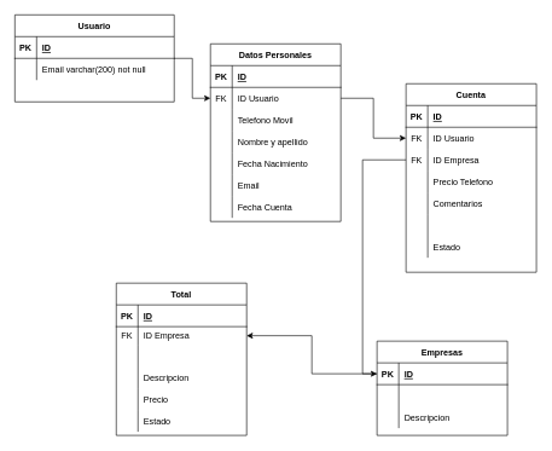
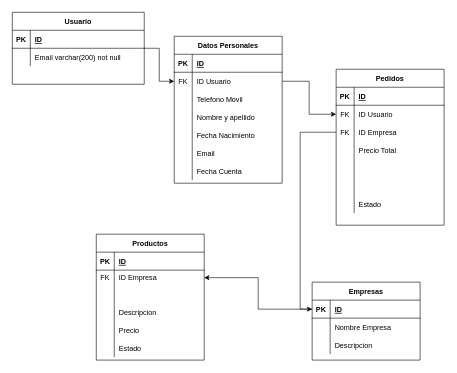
- <mxCell id="34" value="Cuenta" style="shape=table;startSize=30;container=1;collapsible=1;childLayout=tableLayout;fixedRows=1;rowLines=0;fontStyle=1;align=center;resizeLast=1;" vertex="1" parent="1"><mxGeometry x="560" y="115" width="180" height="260" as="geometry" /></mxCell>
+ <mxCell id="34" value="Pedidos" style="shape=table;startSize=30;container=1;collapsible=1;childLayout=tableLayout;fixedRows=1;rowLines=0;fontStyle=1;align=center;resizeLast=1;" vertex="1" parent="1"><mxGeometry x="560" y="115" width="180" height="260" as="geometry" /></mxCell>
- <mxCell id="46" value="Precio Telefono" style="shape=partialRectangle;connectable=0;fillColor=none;top=0;left=0;bottom=0;right=0;align=left;spacingLeft=6;overflow=hidden;" vertex="1" parent="44"><mxGeometry x="30" width="150" height="30" as="geometry" /></mxCell>
+ <mxCell id="46" value="Precio Total" style="shape=partialRectangle;connectable=0;fillColor=none;top=0;left=0;bottom=0;right=0;align=left;spacingLeft=6;overflow=hidden;" vertex="1" parent="44"><mxGeometry x="30" width="150" height="30" as="geometry" /></mxCell>
- <mxCell id="49" value="Comentarios" style="shape=partialRectangle;connectable=0;fillColor=none;top=0;left=0;bottom=0;right=0;align=left;spacingLeft=6;overflow=hidden;" vertex="1" parent="47"><mxGeometry x="30" width="150" height="30" as="geometry" /></mxCell>
- <mxCell id="65" value="Total" style="shape=table;startSize=30;container=1;collapsible=1;childLayout=tableLayout;fixedRows=1;rowLines=0;fontStyle=1;align=center;resizeLast=1;" vertex="1" parent="1"><mxGeometry x="160" y="390" width="180" height="210" as="geometry" /></mxCell>
+ <mxCell id="65" value="Productos" style="shape=table;startSize=30;container=1;collapsible=1;childLayout=tableLayout;fixedRows=1;rowLines=0;fontStyle=1;align=center;resizeLast=1;" vertex="1" parent="1"><mxGeometry x="160" y="390" width="180" height="210" as="geometry" /></mxCell>
+ <mxCell id="61" value="Nombre Empresa" style="shape=partialRectangle;connectable=0;fillColor=none;top=0;left=0;bottom=0;right=0;align=left;spacingLeft=6;overflow=hidden;" vertex="1" parent="59"><mxGeometry x="30" width="150" height="30" as="geometry" /></mxCell>
